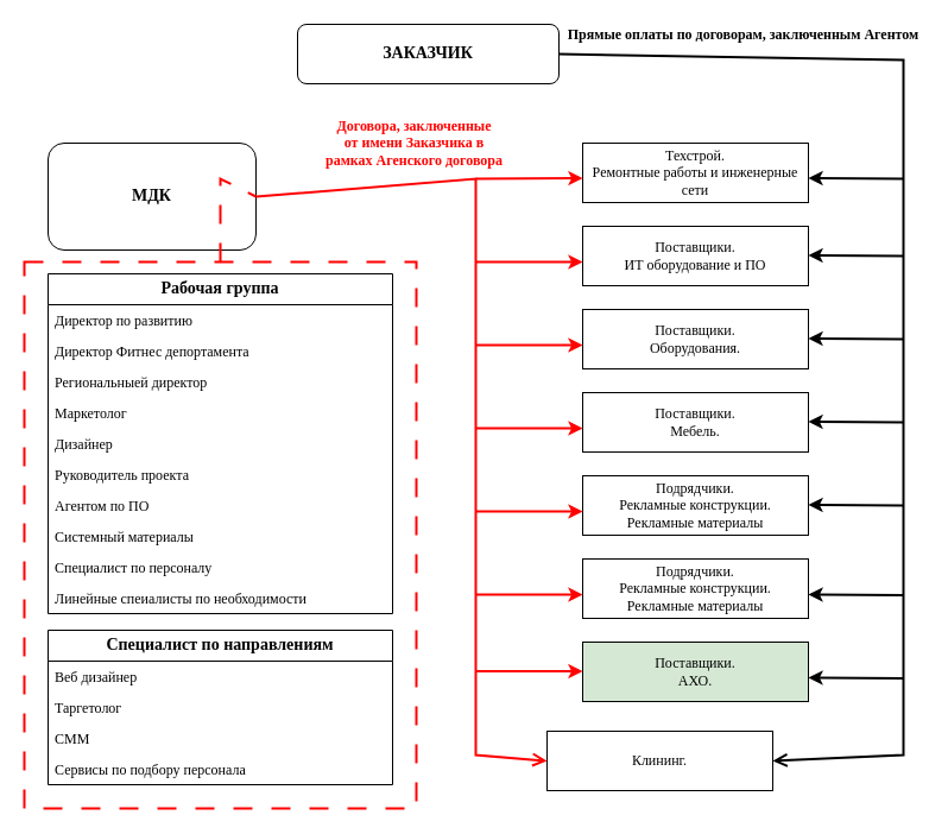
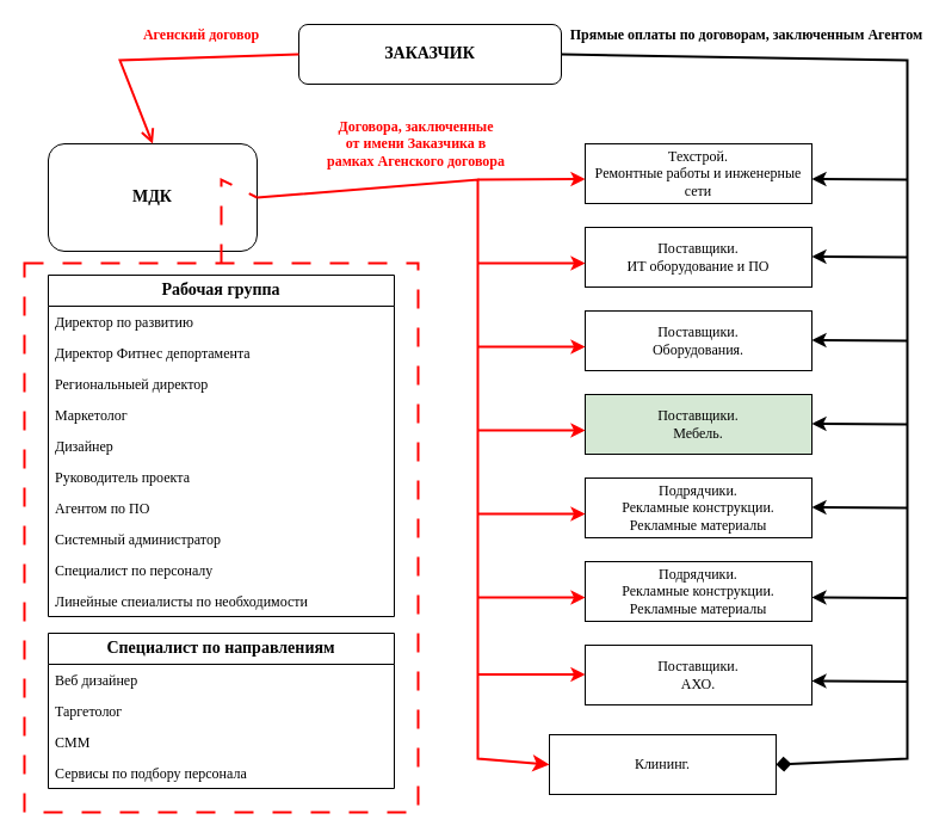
+ <mxCell id="24" value="Агенский договор" style="html=1;verticalAlign=bottom;endArrow=open;endSize=8;curved=0;rounded=0;fontFamily=Times New Roman;strokeWidth=2;entryX=0.5;entryY=0;entryDx=0;entryDy=0;exitX=0;exitY=0.5;exitDx=0;exitDy=0;fontSize=12;fontStyle=1;strokeColor=#FF0000;fontColor=#FF0000;" parent="1" source="3" target="4" edge="1"><mxGeometry x="-0.273" y="-10" relative="1" as="geometry"><mxPoint x="470" y="360" as="sourcePoint" /><mxPoint x="370" y="360" as="targetPoint" /><Array as="points"><mxPoint x="100" y="50" /></Array><mxPoint as="offset" /></mxGeometry></mxCell>
- <mxCell id="8" value="Поставщики.&lt;div&gt;Мебель.&lt;/div&gt;" style="rounded=0;whiteSpace=wrap;html=1;fontFamily=Times New Roman;" parent="1" vertex="1"><mxGeometry x="490" y="330" width="190" height="50" as="geometry" /></mxCell>
+ <mxCell id="8" value="Поставщики.&lt;div&gt;Мебель.&lt;/div&gt;" style="rounded=0;whiteSpace=wrap;html=1;fontFamily=Times New Roman;fillColor=#d5e8d4;" parent="1" vertex="1"><mxGeometry x="490" y="330" width="190" height="50" as="geometry" /></mxCell>
- <mxCell id="21" value="Системный материалы" style="text;strokeColor=none;fillColor=none;align=left;verticalAlign=top;spacingLeft=4;spacingRight=4;overflow=hidden;rotatable=0;points=[[0,0.5],[1,0.5]];portConstraint=eastwest;whiteSpace=wrap;html=1;fontFamily=Times New Roman;" parent="13" vertex="1"><mxGeometry y="208" width="290" height="26" as="geometry" /></mxCell>
+ <mxCell id="21" value="Системный администратор" style="text;strokeColor=none;fillColor=none;align=left;verticalAlign=top;spacingLeft=4;spacingRight=4;overflow=hidden;rotatable=0;points=[[0,0.5],[1,0.5]];portConstraint=eastwest;whiteSpace=wrap;html=1;fontFamily=Times New Roman;" parent="13" vertex="1"><mxGeometry y="208" width="290" height="26" as="geometry" /></mxCell>
- <mxCell id="11" value="Поставщики.&lt;div&gt;АХО.&lt;/div&gt;" style="rounded=0;whiteSpace=wrap;html=1;fontFamily=Times New Roman;fillColor=#d5e8d4;" parent="1" vertex="1"><mxGeometry x="490" y="540" width="190" height="50" as="geometry" /></mxCell>
+ <mxCell id="11" value="Поставщики.&lt;div&gt;АХО.&lt;/div&gt;" style="rounded=0;whiteSpace=wrap;html=1;fontFamily=Times New Roman;" parent="1" vertex="1"><mxGeometry x="490" y="540" width="190" height="50" as="geometry" /></mxCell>
- <mxCell id="38" value="Договора, заключенные&lt;div&gt;&amp;nbsp;от имени Заказчика в&amp;nbsp;&lt;/div&gt;&lt;div&gt;рамках Агенского договора&lt;/div&gt;" style="html=1;verticalAlign=bottom;endArrow=open;endSize=8;curved=0;rounded=0;fontFamily=Times New Roman;fontSize=12;strokeWidth=2;strokeColor=#FF0000;fontColor=#FF0000;fontStyle=1;exitX=1;exitY=0.5;exitDx=0;exitDy=0;entryX=0;entryY=0.5;entryDx=0;entryDy=0;" parent="1" source="4" edge="1" target="12"><mxGeometry x="-0.632" y="10" relative="1" as="geometry"><mxPoint x="190" y="150" as="sourcePoint" /><mxPoint x="430" y="150" as="targetPoint" /><mxPoint as="offset" /><Array as="points"><mxPoint x="400" y="150" /><mxPoint x="400" y="635" /></Array></mxGeometry></mxCell>
+ <mxCell id="38" value="Договора, заключенные&lt;div&gt;&amp;nbsp;от имени Заказчика в&amp;nbsp;&lt;/div&gt;&lt;div&gt;рамках Агенского договора&lt;/div&gt;" style="html=1;verticalAlign=bottom;endArrow=classic;endSize=8;curved=0;rounded=0;fontFamily=Times New Roman;fontSize=12;strokeWidth=2;strokeColor=#FF0000;fontColor=#FF0000;fontStyle=1;exitX=1;exitY=0.5;exitDx=0;exitDy=0;entryX=0;entryY=0.5;entryDx=0;entryDy=0;" parent="1" source="4" edge="1" target="12"><mxGeometry x="-0.632" y="10" relative="1" as="geometry"><mxPoint x="190" y="150" as="sourcePoint" /><mxPoint x="430" y="150" as="targetPoint" /><mxPoint as="offset" /><Array as="points"><mxPoint x="400" y="150" /><mxPoint x="400" y="635" /></Array></mxGeometry></mxCell>
- <mxCell id="25" value="Прямые оплаты по договорам, заключенным Агентом" style="html=1;verticalAlign=bottom;endArrow=open;endSize=8;curved=0;rounded=0;strokeWidth=2;exitX=1;exitY=0.5;exitDx=0;exitDy=0;fontSize=12;fontFamily=Times New Roman;horizontal=1;fontStyle=1;entryX=1;entryY=0.5;entryDx=0;entryDy=0;" parent="1" source="3" target="12" edge="1"><mxGeometry x="-0.686" y="10" relative="1" as="geometry"><mxPoint x="450" y="360" as="sourcePoint" /><mxPoint x="730" y="640" as="targetPoint" /><Array as="points"><mxPoint x="760" y="50" /><mxPoint x="760" y="635" /></Array><mxPoint as="offset" /></mxGeometry></mxCell>
+ <mxCell id="25" value="Прямые оплаты по договорам, заключенным Агентом" style="html=1;verticalAlign=bottom;endArrow=diamond;endSize=8;curved=0;rounded=0;strokeWidth=2;exitX=1;exitY=0.5;exitDx=0;exitDy=0;fontSize=12;fontFamily=Times New Roman;horizontal=1;fontStyle=1;entryX=1;entryY=0.5;entryDx=0;entryDy=0;" parent="1" source="3" target="12" edge="1"><mxGeometry x="-0.686" y="10" relative="1" as="geometry"><mxPoint x="450" y="360" as="sourcePoint" /><mxPoint x="730" y="640" as="targetPoint" /><Array as="points"><mxPoint x="760" y="50" /><mxPoint x="760" y="635" /></Array><mxPoint as="offset" /></mxGeometry></mxCell>
